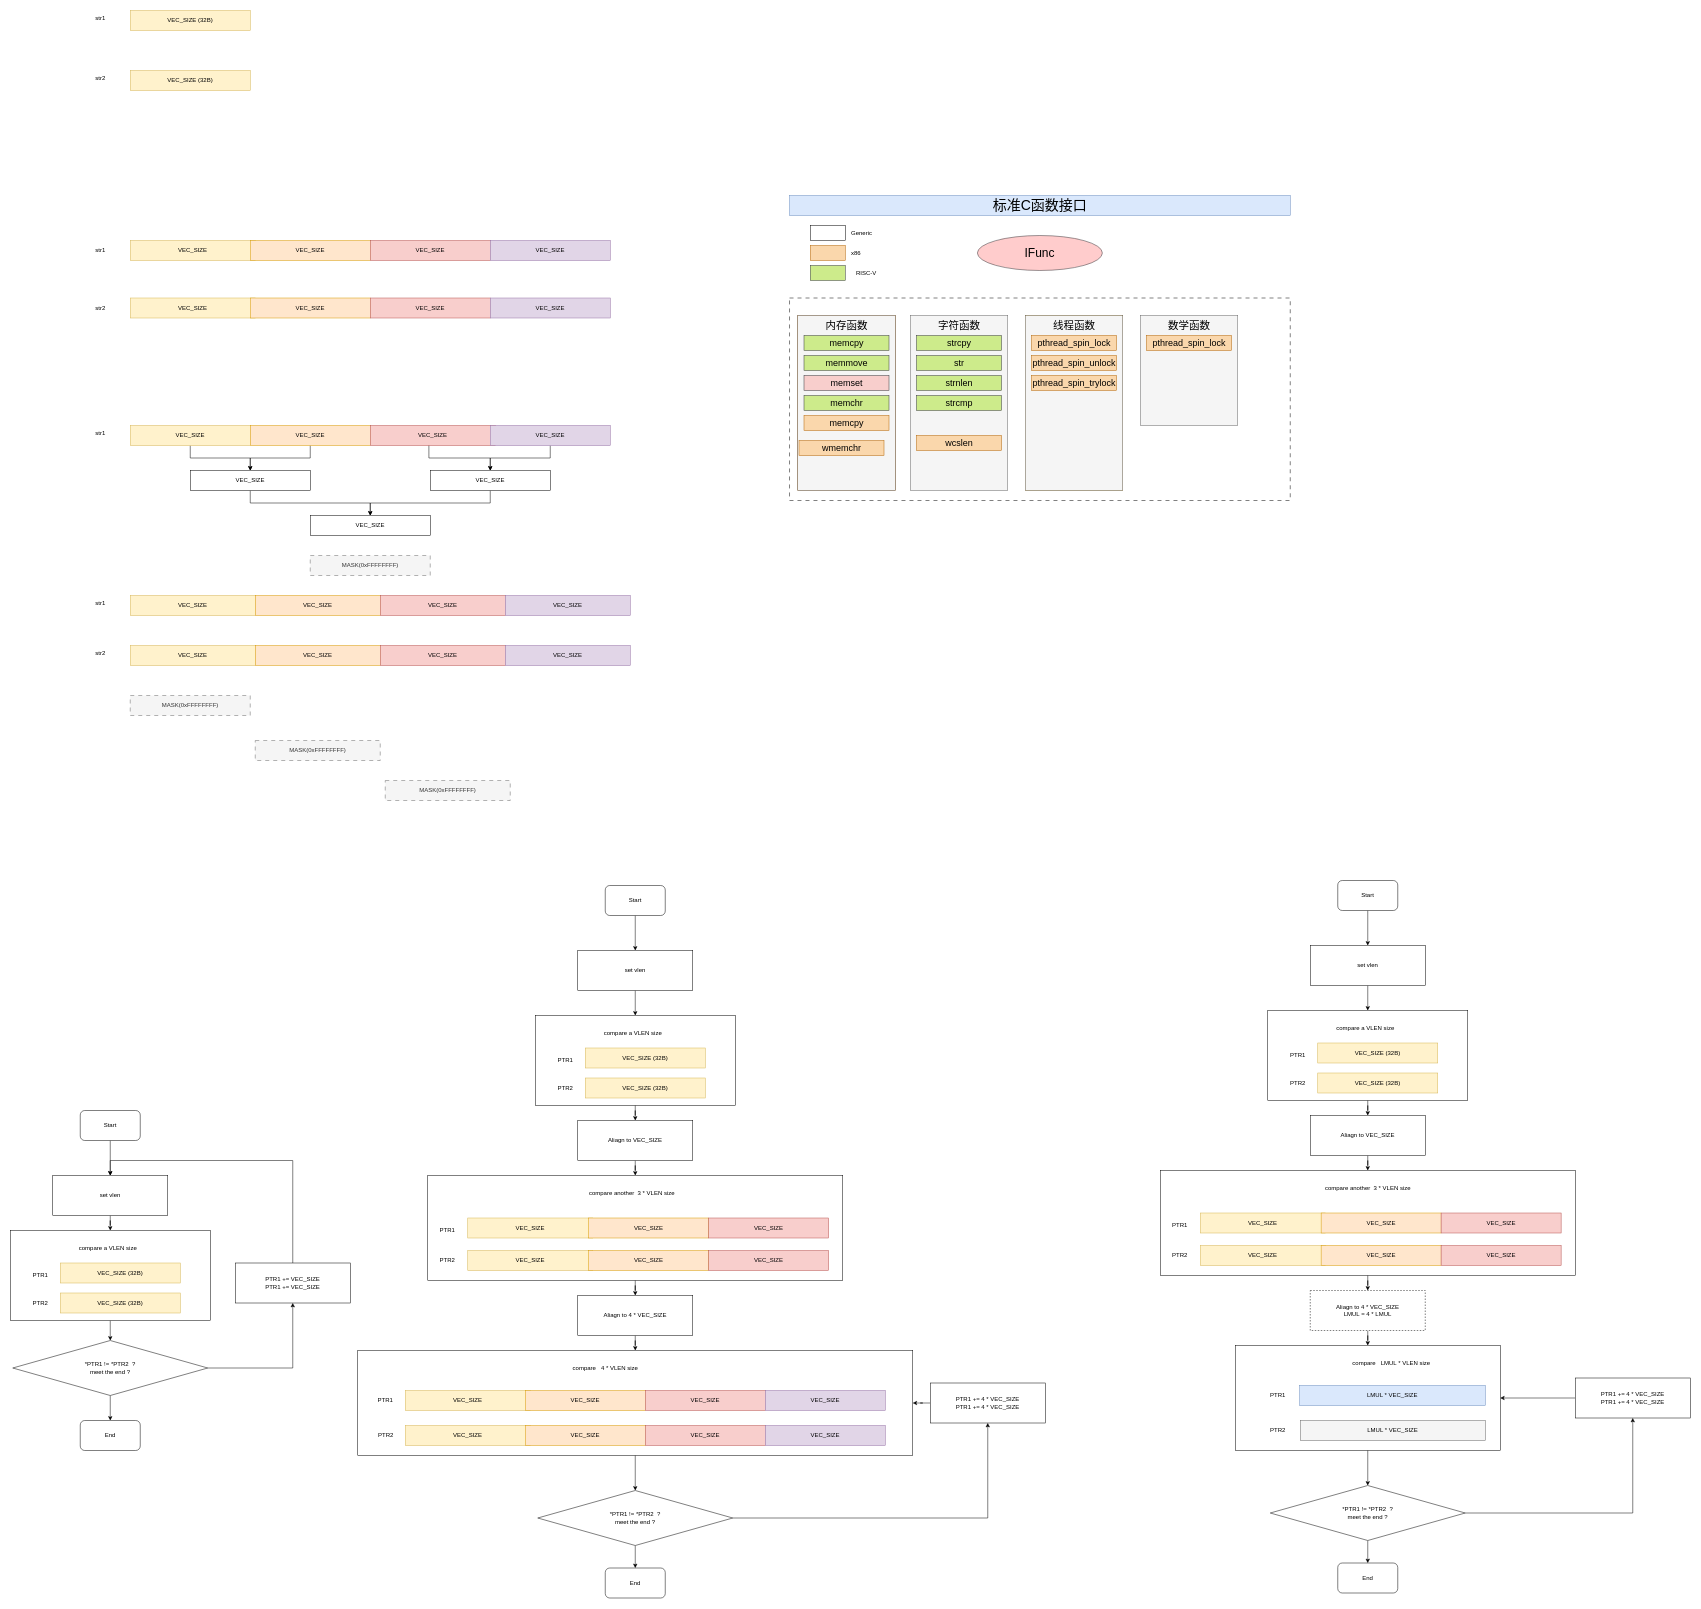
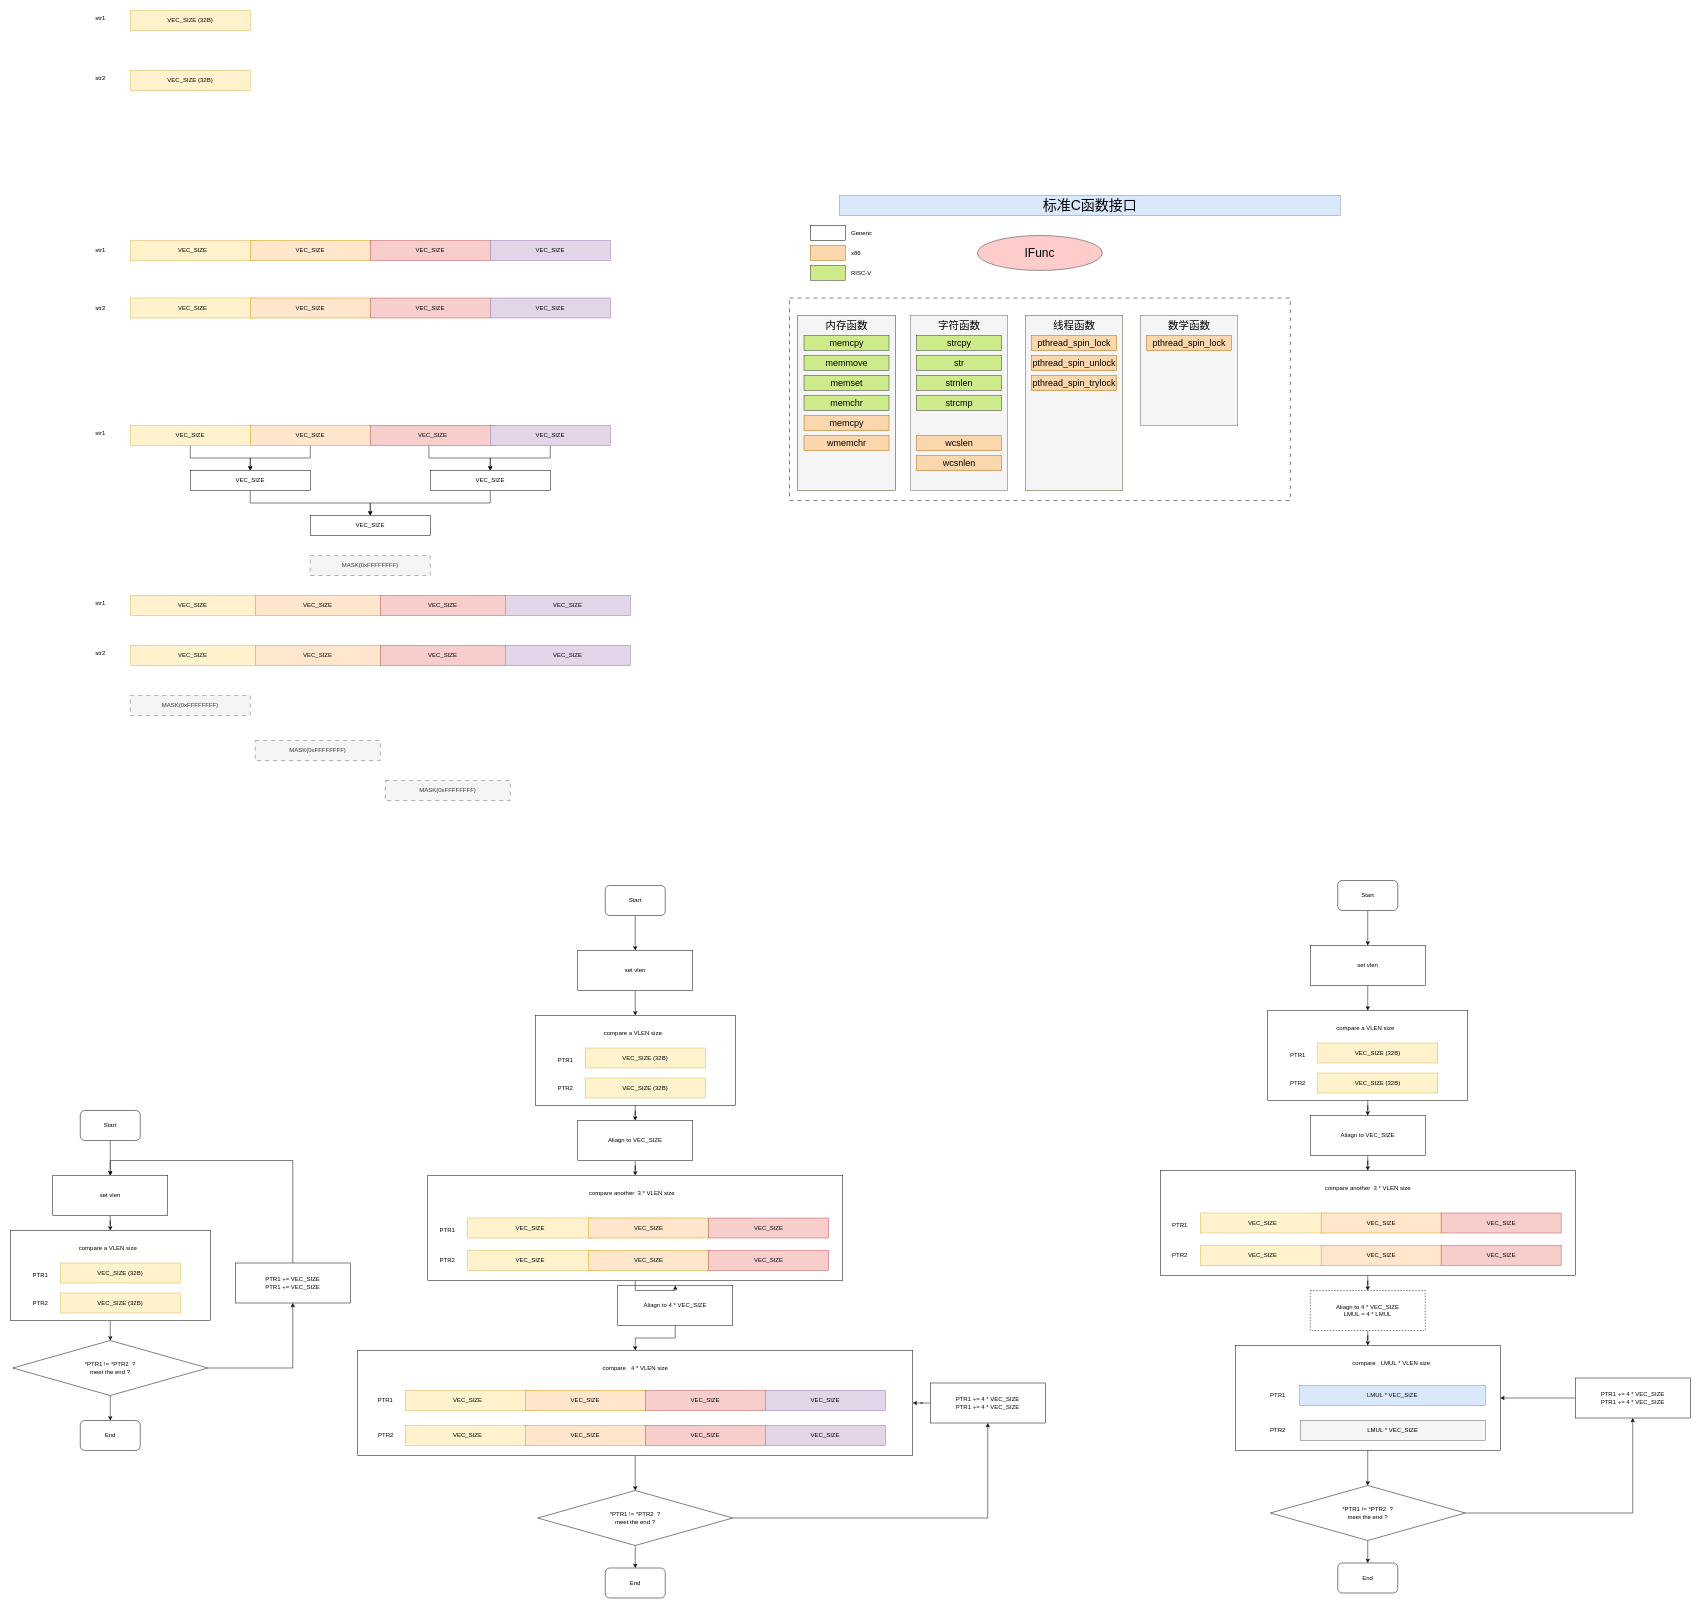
- <mxCell id="47" value="&lt;font style=&quot;font-size: 28px;&quot;&gt;标准C函数接口&lt;/font&gt;" style="rounded=0;whiteSpace=wrap;html=1;fillColor=#dae8fc;strokeColor=#6c8ebf;fontFamily=Helvetica;" parent="1" vertex="1"><mxGeometry x="1578.55" y="390" width="1001.45" height="40" as="geometry" /></mxCell>
+ <mxCell id="47" value="&lt;font style=&quot;font-size: 28px;&quot;&gt;标准C函数接口&lt;/font&gt;" style="rounded=0;whiteSpace=wrap;html=1;fillColor=#dae8fc;strokeColor=#6c8ebf;fontFamily=Helvetica;" parent="1" vertex="1"><mxGeometry x="1678.55" y="390" width="1001.45" height="40" as="geometry" /></mxCell>
- <mxCell id="53" value="RISC-V" style="text;html=1;align=left;verticalAlign=middle;resizable=0;points=[];autosize=1;strokeColor=none;fillColor=none;" parent="1" vertex="1"><mxGeometry x="1710" y="530" width="60" height="30" as="geometry" /></mxCell>
+ <mxCell id="53" value="RISC-V" style="text;html=1;align=left;verticalAlign=middle;resizable=0;points=[];autosize=1;strokeColor=none;fillColor=none;" parent="1" vertex="1"><mxGeometry x="1700" y="530" width="60" height="30" as="geometry" /></mxCell>
- <mxCell id="61" value="&lt;font style=&quot;font-size: 18px;&quot;&gt;memset&lt;/font&gt;" style="rounded=0;whiteSpace=wrap;html=1;fillColor=#f8cecc;strokeColor=#36393d;" parent="56" vertex="1"><mxGeometry x="12.5" y="120" width="170" height="30" as="geometry" /></mxCell>
+ <mxCell id="61" value="&lt;font style=&quot;font-size: 18px;&quot;&gt;memset&lt;/font&gt;" style="rounded=0;whiteSpace=wrap;html=1;fillColor=#cdeb8b;strokeColor=#36393d;" parent="56" vertex="1"><mxGeometry x="12.5" y="120" width="170" height="30" as="geometry" /></mxCell>
- <mxCell id="64" value="&lt;font style=&quot;font-size: 18px;&quot;&gt;wmemchr&lt;/font&gt;" style="rounded=0;whiteSpace=wrap;html=1;fillColor=#fad7ac;strokeColor=#b46504;" parent="56" vertex="1"><mxGeometry x="2.5" y="250" width="170" height="30" as="geometry" /></mxCell>
+ <mxCell id="64" value="&lt;font style=&quot;font-size: 18px;&quot;&gt;wmemchr&lt;/font&gt;" style="rounded=0;whiteSpace=wrap;html=1;fillColor=#fad7ac;strokeColor=#b46504;" parent="56" vertex="1"><mxGeometry x="12.5" y="240" width="170" height="30" as="geometry" /></mxCell>
+ <mxCell id="73" value="&lt;font style=&quot;font-size: 18px;&quot;&gt;wcsnlen&lt;/font&gt;" style="rounded=0;whiteSpace=wrap;html=1;fillColor=#fad7ac;strokeColor=#b46504;" parent="65" vertex="1"><mxGeometry x="12.5" y="280" width="170" height="30" as="geometry" /></mxCell>
- <mxCell id="134" value="Aliagn to 4 * VEC_SIZE" style="whiteSpace=wrap;html=1;" vertex="1" parent="1"><mxGeometry x="1155" y="2590" width="230" height="80" as="geometry" /></mxCell>
+ <mxCell id="134" value="Aliagn to 4 * VEC_SIZE" style="whiteSpace=wrap;html=1;" vertex="1" parent="1"><mxGeometry x="1235" y="2570" width="230" height="80" as="geometry" /></mxCell>
- <mxCell id="137" value="compare&amp;nbsp; &amp;nbsp;4 * VLEN size" style="text;html=1;align=center;verticalAlign=middle;resizable=0;points=[];autosize=1;strokeColor=none;fillColor=none;" vertex="1" parent="135"><mxGeometry x="419.998" y="20" width="150" height="30" as="geometry" /></mxCell>
+ <mxCell id="137" value="compare&amp;nbsp; &amp;nbsp;4 * VLEN size" style="text;html=1;align=center;verticalAlign=middle;resizable=0;points=[];autosize=1;strokeColor=none;fillColor=none;" vertex="1" parent="135"><mxGeometry x="479.998" y="20" width="150" height="30" as="geometry" /></mxCell>
